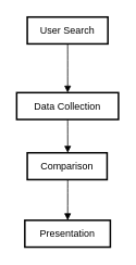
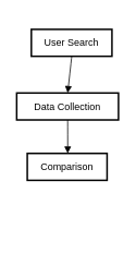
- <mxCell id="2" value="User Search" style="whiteSpace=wrap;strokeWidth=2;" vertex="1" parent="1"><mxGeometry x="33" y="20" width="99" height="33" as="geometry" /></mxCell>
+ <mxCell id="2" value="User Search" style="whiteSpace=wrap;strokeWidth=2;" vertex="1" parent="1"><mxGeometry x="38" y="35" width="99" height="33" as="geometry" /></mxCell>
- <mxCell id="8" value="" style="curved=1;startArrow=none;endArrow=block;exitX=0.507;exitY=1.006;entryX=0.501;entryY=0.006;rounded=0;" edge="1" parent="1" source="4" target="5"><mxGeometry relative="1" as="geometry"><Array as="points" /></mxGeometry></mxCell>
- <mxCell id="5" value="Presentation" style="whiteSpace=wrap;strokeWidth=2;" vertex="1" parent="1"><mxGeometry x="30" y="270" width="105" height="33" as="geometry" /></mxCell>
